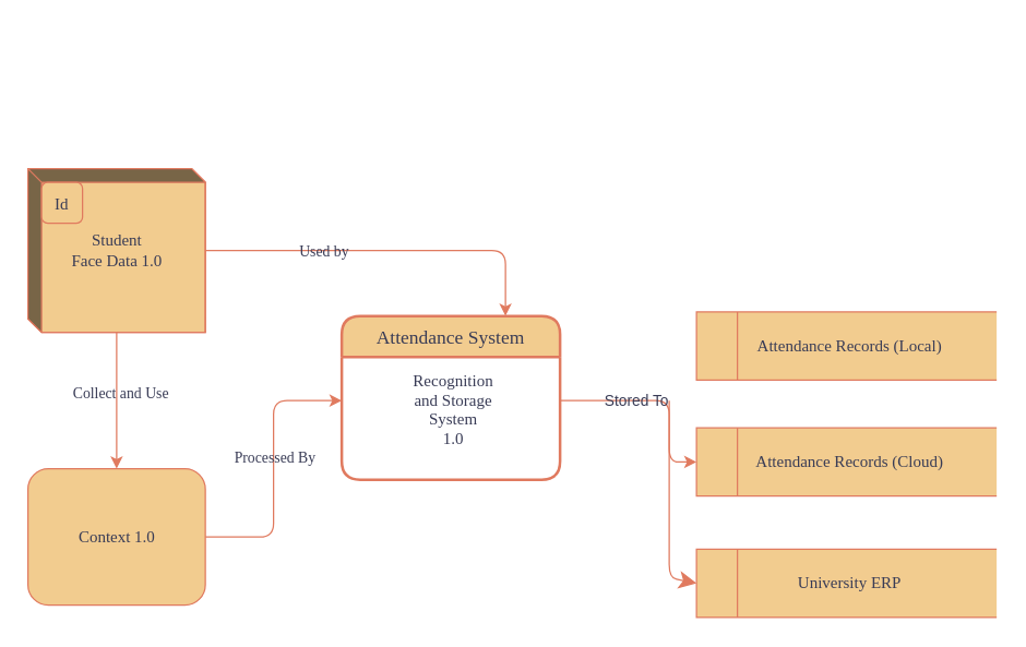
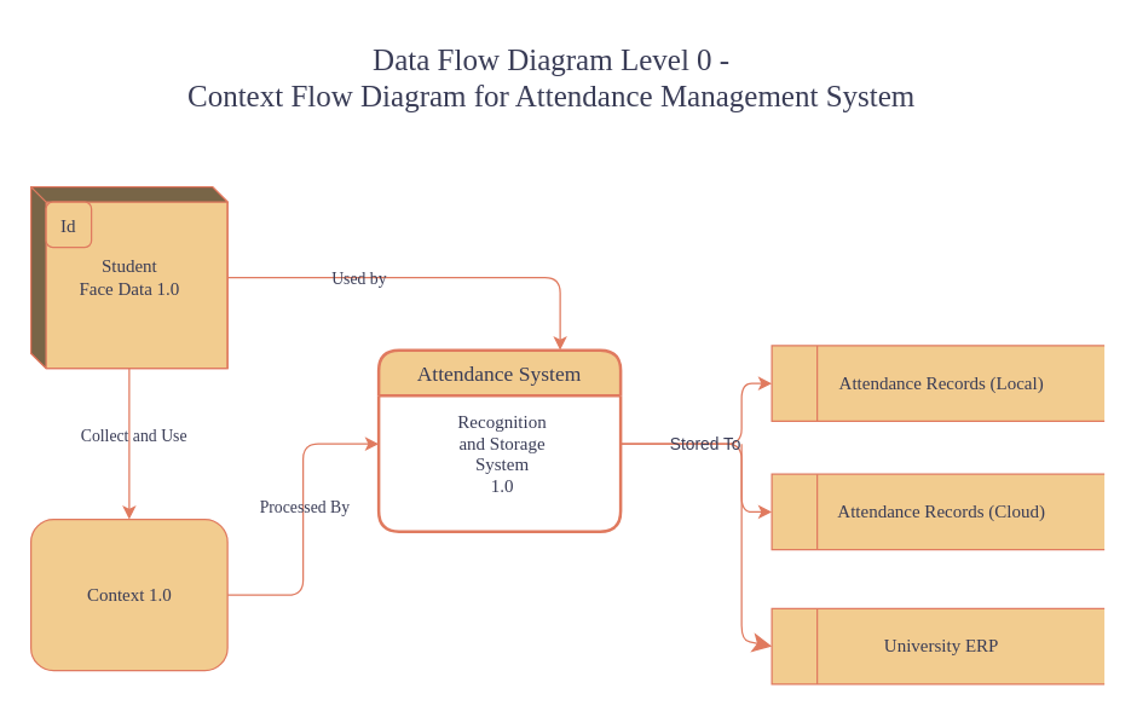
+ <mxCell id="18" value="Data Flow Diagram Level 0 - &lt;br style=&quot;font-size: 20px;&quot;&gt;Context Flow Diagram for Attendance Management System" style="text;html=1;align=center;verticalAlign=middle;resizable=0;points=[];autosize=1;strokeColor=none;fillColor=none;fontFamily=Product Sans;fontSource=https%3A%2F%2Ffonts.googleapis.com%2Fcss%3Ffamily%3DProduct%2BSans;fontSize=20;rounded=1;labelBackgroundColor=none;fontColor=#393C56;" parent="1" vertex="1"><mxGeometry x="98" width="532" height="60" as="geometry" y="20" /></mxCell>
+ <mxCell id="15" style="edgeStyle=orthogonalEdgeStyle;rounded=1;orthogonalLoop=1;jettySize=auto;html=1;fontFamily=Product Sans;fontSource=https%3A%2F%2Ffonts.googleapis.com%2Fcss%3Ffamily%3DProduct%2BSans;labelBackgroundColor=none;fontColor=default;strokeColor=#E07A5F;" parent="1" source="12" target="14" edge="1"><mxGeometry relative="1" as="geometry"><Array as="points"><mxPoint x="490" y="293" /><mxPoint x="490" y="253" /></Array></mxGeometry></mxCell>
